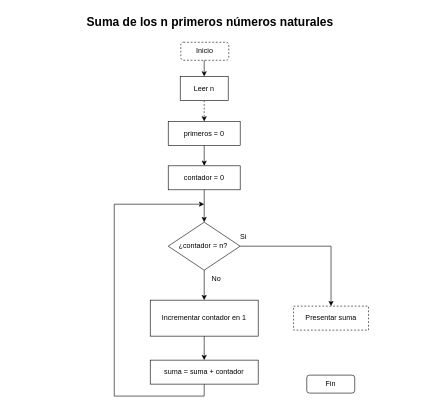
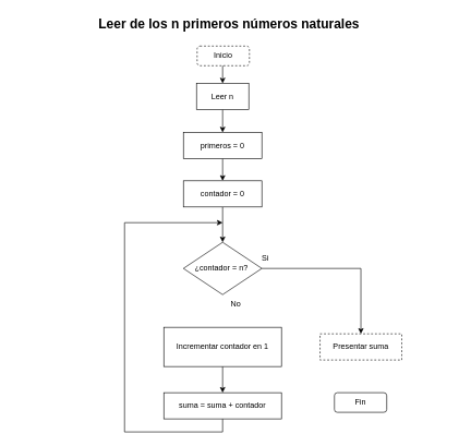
- <mxCell id="4" value="&lt;font style=&quot;font-size: 20px;&quot;&gt;&lt;b&gt;Suma de los n primeros números naturales&lt;/b&gt;&lt;/font&gt;" style="text;html=1;align=center;verticalAlign=middle;whiteSpace=wrap;rounded=0;" vertex="1" parent="1"><mxGeometry x="20" y="20" width="660" height="30" as="geometry" /></mxCell>
+ <mxCell id="4" value="&lt;font style=&quot;font-size: 20px;&quot;&gt;&lt;b&gt;Leer de los n primeros números naturales&lt;/b&gt;&lt;/font&gt;" style="text;html=1;align=center;verticalAlign=middle;whiteSpace=wrap;rounded=0;" vertex="1" parent="1"><mxGeometry x="20" y="20" width="660" height="30" as="geometry" /></mxCell>
- <mxCell id="5" style="edgeStyle=orthogonalEdgeStyle;rounded=0;orthogonalLoop=1;jettySize=auto;html=1;exitX=0.5;exitY=1;exitDx=0;exitDy=0;entryX=0.5;entryY=0;entryDx=0;entryDy=0;dashed=1;" edge="1" parent="1" source="6" target="9"><mxGeometry relative="1" as="geometry" /></mxCell>
+ <mxCell id="5" style="edgeStyle=orthogonalEdgeStyle;rounded=0;orthogonalLoop=1;jettySize=auto;html=1;exitX=0.5;exitY=1;exitDx=0;exitDy=0;entryX=0.5;entryY=0;entryDx=0;entryDy=0;" edge="1" parent="1" source="6" target="9"><mxGeometry relative="1" as="geometry" /></mxCell>
- <mxCell id="13" style="edgeStyle=orthogonalEdgeStyle;rounded=0;orthogonalLoop=1;jettySize=auto;html=1;exitX=0.5;exitY=1;exitDx=0;exitDy=0;entryX=0.5;entryY=0;entryDx=0;entryDy=0;" edge="1" parent="1" source="15" target="19"><mxGeometry relative="1" as="geometry" /></mxCell>
- <mxCell id="7" value="Fin" style="rounded=1;whiteSpace=wrap;html=1;" vertex="1" parent="1"><mxGeometry x="511" y="625" width="80" height="30" as="geometry" /></mxCell>
+ <mxCell id="7" value="Fin" style="rounded=1;whiteSpace=wrap;html=1;" vertex="1" parent="1"><mxGeometry x="511" y="600" width="80" height="30" as="geometry" /></mxCell>
